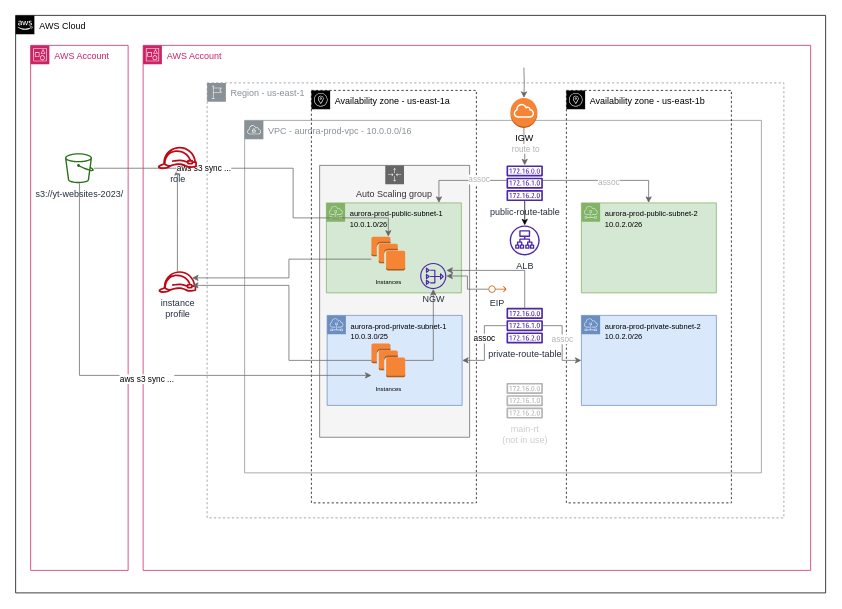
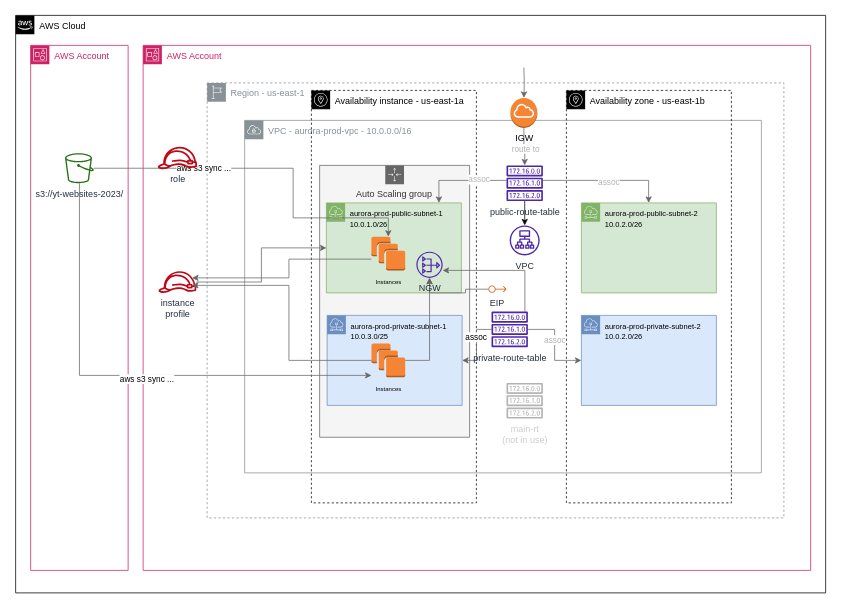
- <mxCell id="5" value="Availability zone - us-east-1a" style="sketch=0;outlineConnect=0;html=1;whiteSpace=wrap;fontSize=12;fontStyle=0;shape=mxgraph.aws4.group;grIcon=mxgraph.aws4.group_availability_zone;verticalAlign=top;align=left;spacingLeft=30;dashed=1;fillColor=none;" parent="1" vertex="1"><mxGeometry x="414.35" y="120" width="220" height="550" as="geometry" /></mxCell>
+ <mxCell id="5" value="Availability instance - us-east-1a" style="sketch=0;outlineConnect=0;html=1;whiteSpace=wrap;fontSize=12;fontStyle=0;shape=mxgraph.aws4.group;grIcon=mxgraph.aws4.group_availability_zone;verticalAlign=top;align=left;spacingLeft=30;dashed=1;fillColor=none;" parent="1" vertex="1"><mxGeometry x="414.35" y="120" width="220" height="550" as="geometry" /></mxCell>
- <mxCell id="15" style="edgeStyle=orthogonalEdgeStyle;rounded=0;orthogonalLoop=1;jettySize=auto;html=1;fillColor=#f5f5f5;strokeColor=#666666;" parent="1" source="16" target="33" edge="1"><mxGeometry relative="1" as="geometry" /></mxCell>
+ <mxCell id="15" style="edgeStyle=orthogonalEdgeStyle;rounded=0;orthogonalLoop=1;jettySize=auto;html=1;fillColor=#f5f5f5;strokeColor=#666666;" parent="1" source="16" target="7" edge="1"><mxGeometry relative="1" as="geometry" /></mxCell>
- <mxCell id="27" value="ALB" style="sketch=0;outlineConnect=0;fontColor=#232F3E;gradientColor=none;fillColor=#4D27AA;strokeColor=none;dashed=0;verticalLabelPosition=bottom;verticalAlign=top;align=center;html=1;fontSize=12;fontStyle=0;aspect=fixed;pointerEvents=1;shape=mxgraph.aws4.application_load_balancer;" parent="1" vertex="1"><mxGeometry x="678.76" y="300" width="40" height="40" as="geometry" /></mxCell>
+ <mxCell id="27" value="VPC" style="sketch=0;outlineConnect=0;fontColor=#232F3E;gradientColor=none;fillColor=#4D27AA;strokeColor=none;dashed=0;verticalLabelPosition=bottom;verticalAlign=top;align=center;html=1;fontSize=12;fontStyle=0;aspect=fixed;pointerEvents=1;shape=mxgraph.aws4.application_load_balancer;" parent="1" vertex="1"><mxGeometry x="678.76" y="300" width="40" height="40" as="geometry" /></mxCell>
- <mxCell id="26" value="NGW" style="sketch=0;outlineConnect=0;fontColor=#232F3E;gradientColor=none;fillColor=#4D27AA;strokeColor=none;dashed=0;verticalLabelPosition=bottom;verticalAlign=top;align=center;html=1;fontSize=12;fontStyle=0;aspect=fixed;pointerEvents=1;shape=mxgraph.aws4.nat_gateway;" parent="1" vertex="1"><mxGeometry x="559.35" y="350" width="35" height="35" as="geometry" /></mxCell>
+ <mxCell id="26" value="NGW" style="sketch=0;outlineConnect=0;fontColor=#232F3E;gradientColor=none;fillColor=#4D27AA;strokeColor=none;dashed=0;verticalLabelPosition=bottom;verticalAlign=top;align=center;html=1;fontSize=12;fontStyle=0;aspect=fixed;pointerEvents=1;shape=mxgraph.aws4.nat_gateway;" parent="1" vertex="1"><mxGeometry x="554.35" y="335" width="35" height="35" as="geometry" /></mxCell>
- <mxCell id="45" value="private-route-table" style="sketch=0;outlineConnect=0;fontColor=#232F3E;gradientColor=none;fillColor=#4D27AA;strokeColor=none;dashed=0;verticalLabelPosition=bottom;verticalAlign=top;align=center;html=1;fontSize=12;fontStyle=0;aspect=fixed;pointerEvents=1;shape=mxgraph.aws4.route_table;" parent="1" vertex="1"><mxGeometry x="674.35" y="409.94" width="48.82" height="47.56" as="geometry" /></mxCell>
+ <mxCell id="45" value="private-route-table" style="sketch=0;outlineConnect=0;fontColor=#232F3E;gradientColor=none;fillColor=#4D27AA;strokeColor=none;dashed=0;verticalLabelPosition=bottom;verticalAlign=top;align=center;html=1;fontSize=12;fontStyle=0;aspect=fixed;pointerEvents=1;shape=mxgraph.aws4.route_table;" parent="1" vertex="1"><mxGeometry x="654.35" y="414.94" width="48.82" height="47.56" as="geometry" /></mxCell>
